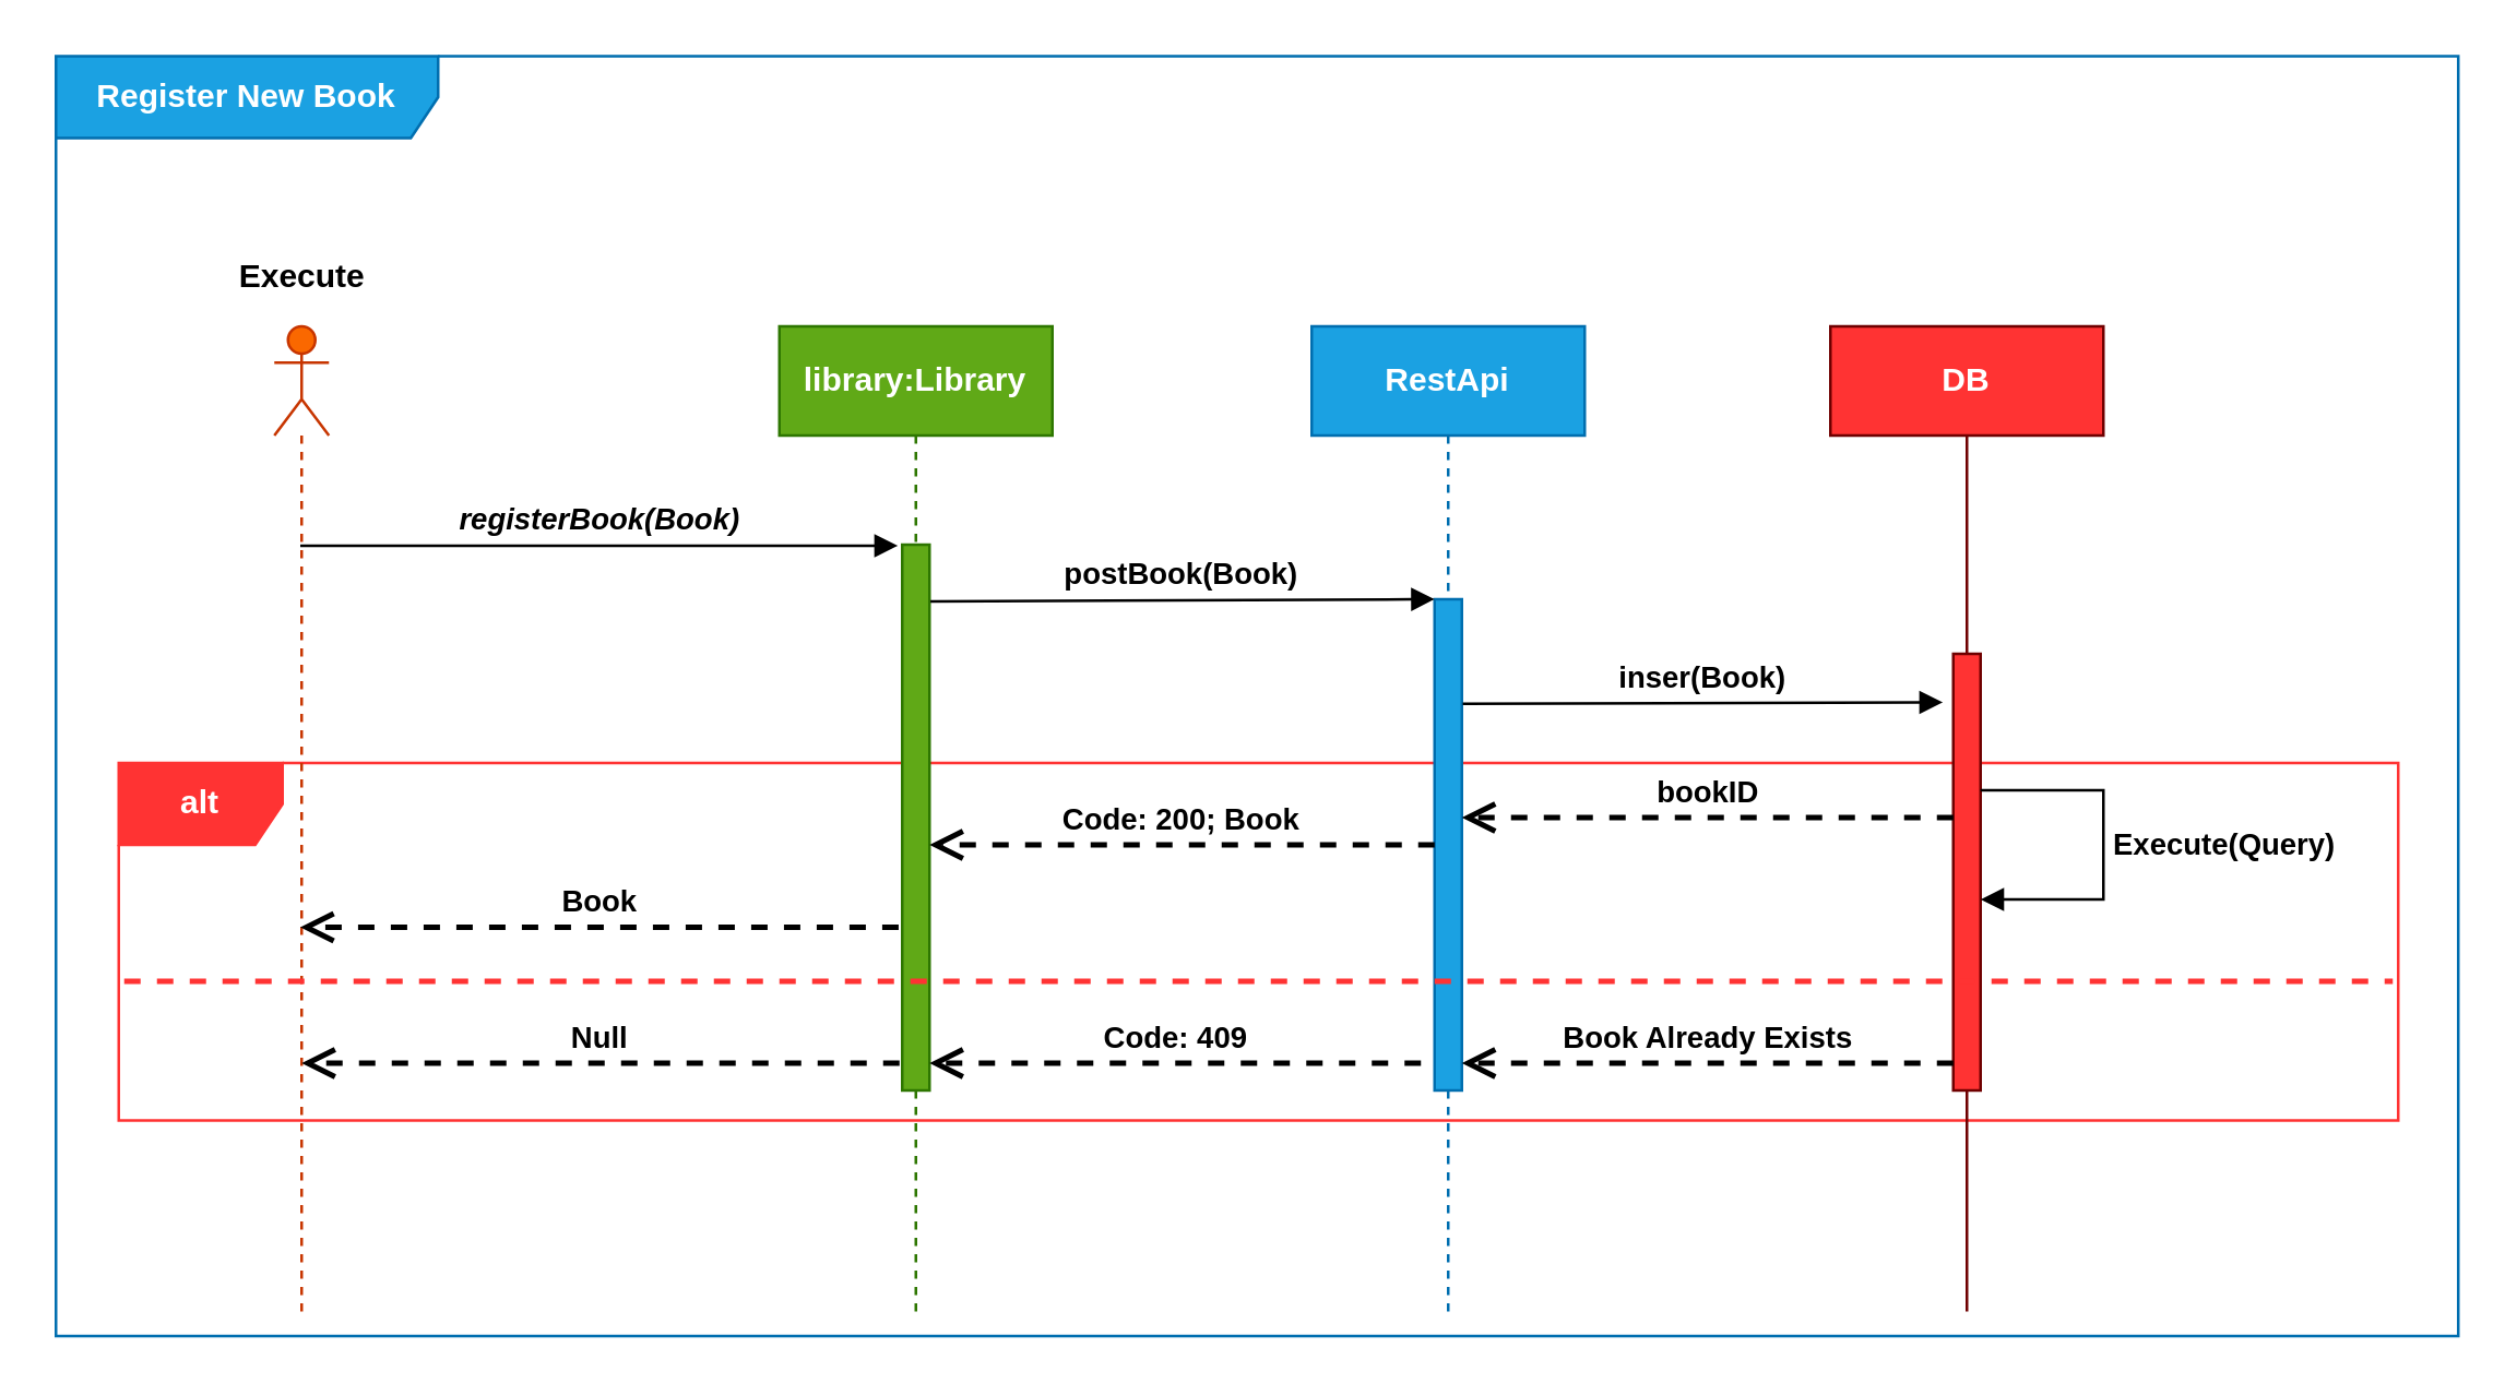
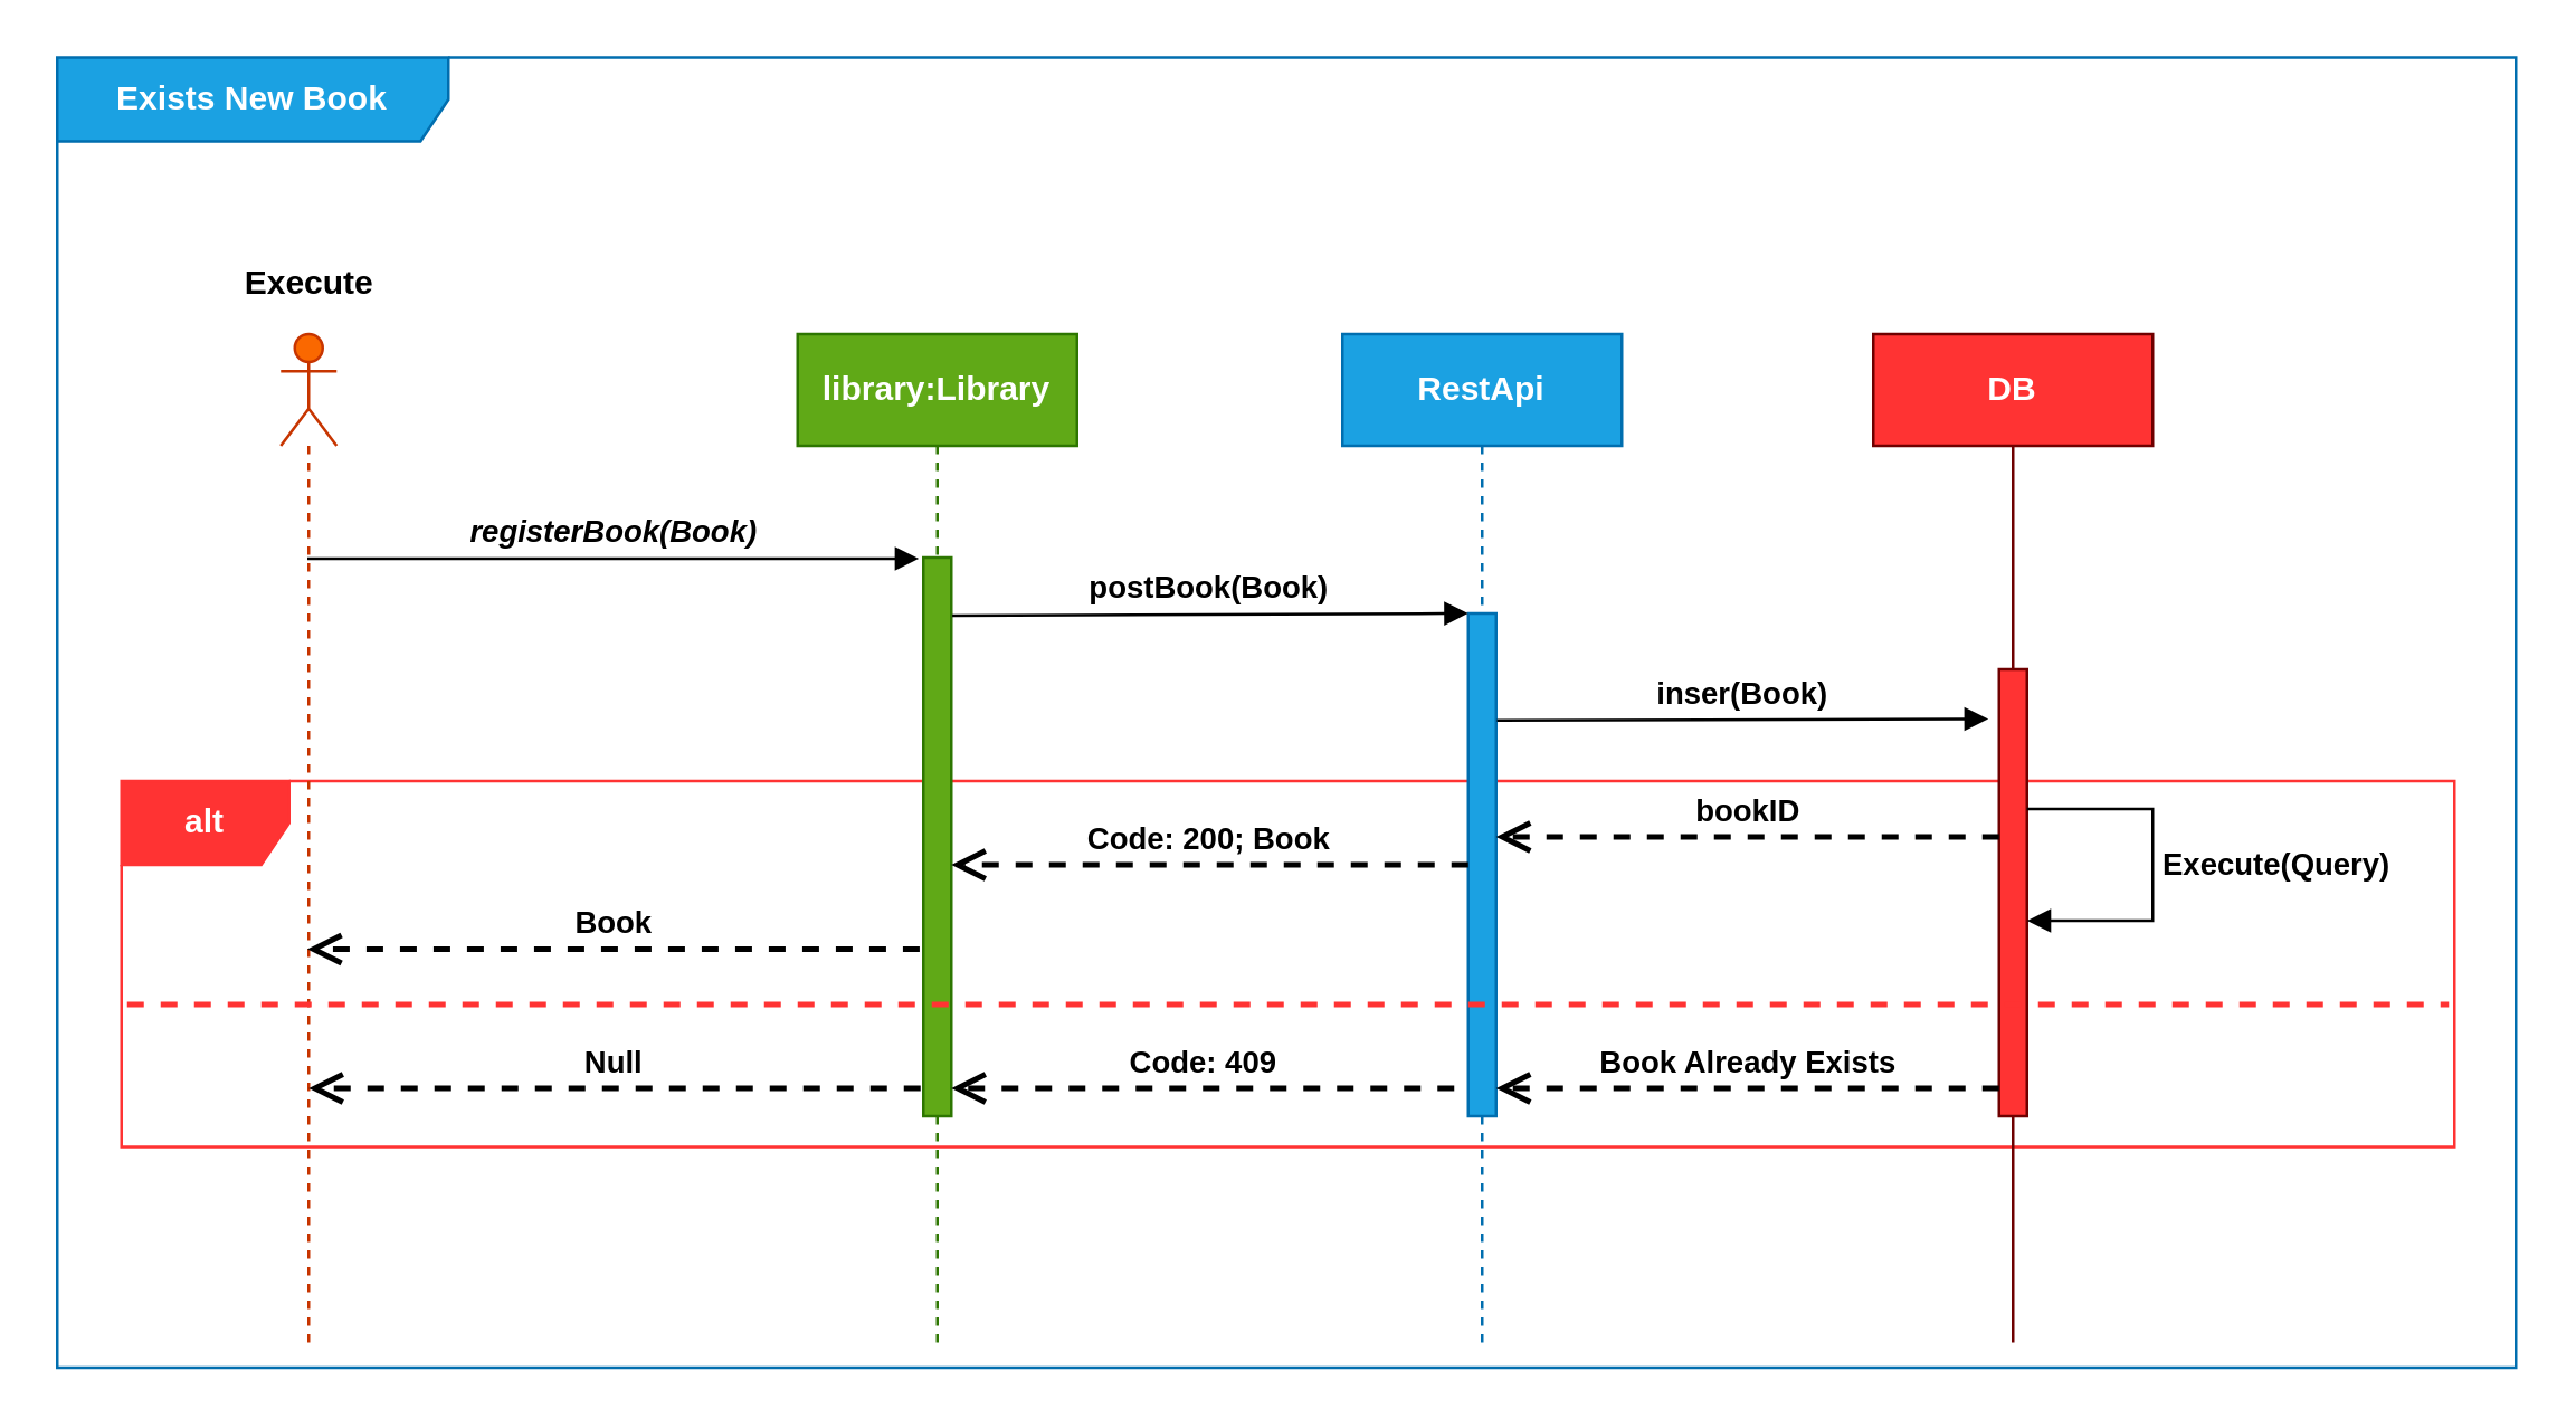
- <mxCell id="2" value="&lt;b&gt;&lt;font color=&quot;#ffffff&quot;&gt;Register New Book&lt;/font&gt;&lt;/b&gt;" style="shape=umlFrame;whiteSpace=wrap;html=1;width=140;height=30;fillColor=#1ba1e2;strokeColor=#006EAF;fontColor=#ffffff;" parent="1" vertex="1"><mxGeometry y="20" width="880" height="469" as="geometry" x="20" /></mxCell>
+ <mxCell id="2" value="&lt;b&gt;&lt;font color=&quot;#ffffff&quot;&gt;Exists New Book&lt;/font&gt;&lt;/b&gt;" style="shape=umlFrame;whiteSpace=wrap;html=1;width=140;height=30;fillColor=#1ba1e2;strokeColor=#006EAF;fontColor=#ffffff;" parent="1" vertex="1"><mxGeometry y="20" width="880" height="469" as="geometry" x="20" /></mxCell>
